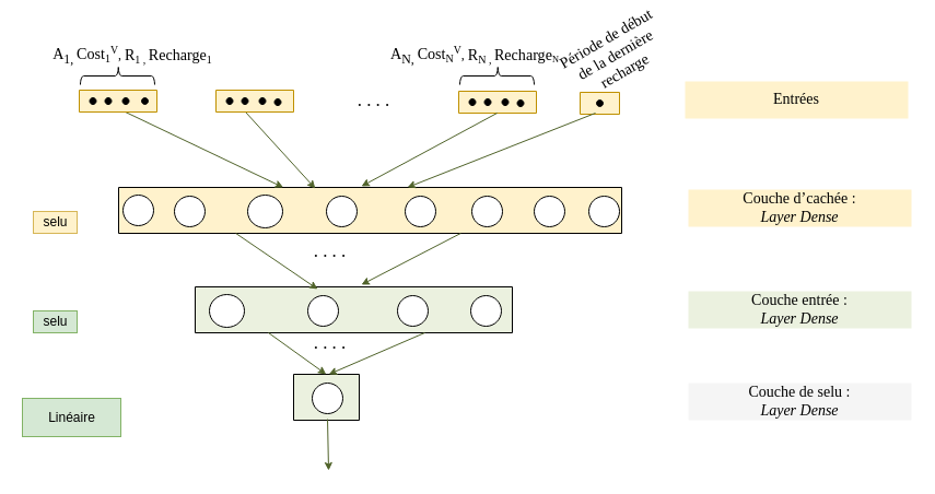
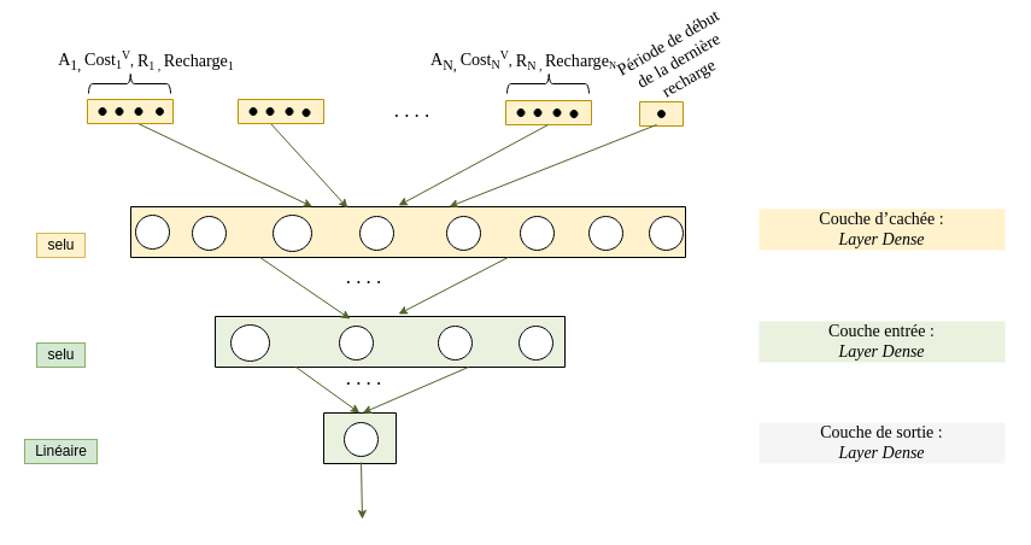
- <mxCell id="40" value="&lt;font style=&quot;font-size: 14px ; font-family: &amp;#34;calibri&amp;#34; ; color: #000000 ; direction: ltr ; letter-spacing: 0px ; line-height: 120% ; opacity: 1&quot;&gt;Entrées&lt;br&gt;&lt;/font&gt;" style="verticalAlign=middle;align=center;vsdxID=192;fillColor=#fff2cc;gradientColor=none;shape=stencil(nZBLDoAgDERP0z3SIyjew0SURgSD+Lu9kMZoXLhwN9O+tukAlrNpJg1SzDH4QW/URgNYgZTkjA4UkwJUgGXng+6DX1zLfmoymdXo17xh5zmRJ6Q42BWCfc2oJfdAr+Yv+AP9Cb7OJ3H/2JG1HNGz/84klThPVCc=);strokeColor=none;labelBackgroundColor=none;rounded=0;html=1;whiteSpace=wrap;" parent="1" vertex="1"><mxGeometry x="626" y="74" width="204" height="34" as="geometry" /></mxCell>
- <mxCell id="39" value="&lt;font style=&quot;font-size: 14px ; font-family: &amp;#34;calibri&amp;#34; ; color: #000000 ; direction: ltr ; letter-spacing: 0px ; line-height: 120% ; opacity: 1&quot;&gt;Couche de selu :&lt;br&gt;&lt;i style=&quot;font-family: &amp;#34;themed&amp;#34;&quot;&gt;Layer Dense&lt;/i&gt;&lt;br&gt;&lt;/font&gt;" style="verticalAlign=middle;align=center;vsdxID=196;fillColor=#f5f5f5;shape=stencil(nZBLDoAgDERP0z3SIyjew0SURgSD+Lu9kMZoXLhwN9O+tukAlrNpJg1SzDH4QW/URgNYgZTkjA4UkwJUgGXng+6DX1zLfmoymdXo17xh5zmRJ6Q42BWCfc2oJfdAr+Yv+AP9Cb7OJ3H/2JG1HNGz/84klThPVCc=);strokeColor=none;labelBackgroundColor=none;rounded=0;html=1;whiteSpace=wrap;fontColor=#333333;" parent="1" vertex="1"><mxGeometry x="629" y="350" width="204" height="34" as="geometry" /></mxCell>
+ <mxCell id="39" value="&lt;font style=&quot;font-size: 14px ; font-family: &amp;#34;calibri&amp;#34; ; color: #000000 ; direction: ltr ; letter-spacing: 0px ; line-height: 120% ; opacity: 1&quot;&gt;Couche de sortie :&lt;br&gt;&lt;i style=&quot;font-family: &amp;#34;themed&amp;#34;&quot;&gt;Layer Dense&lt;/i&gt;&lt;br&gt;&lt;/font&gt;" style="verticalAlign=middle;align=center;vsdxID=196;fillColor=#f5f5f5;shape=stencil(nZBLDoAgDERP0z3SIyjew0SURgSD+Lu9kMZoXLhwN9O+tukAlrNpJg1SzDH4QW/URgNYgZTkjA4UkwJUgGXng+6DX1zLfmoymdXo17xh5zmRJ6Q42BWCfc2oJfdAr+Yv+AP9Cb7OJ3H/2JG1HNGz/84klThPVCc=);strokeColor=none;labelBackgroundColor=none;rounded=0;html=1;whiteSpace=wrap;fontColor=#333333;" parent="1" vertex="1"><mxGeometry x="629" y="350" width="204" height="34" as="geometry" /></mxCell>
- <mxCell id="44" value="Linéaire" style="text;html=1;align=center;verticalAlign=middle;resizable=0;points=[];autosize=1;strokeColor=#82b366;fillColor=#d5e8d4;" parent="1" vertex="1"><mxGeometry x="20" y="364" width="90" height="35" as="geometry" /></mxCell>
+ <mxCell id="44" value="Linéaire" style="text;html=1;align=center;verticalAlign=middle;resizable=0;points=[];autosize=1;strokeColor=#82b366;fillColor=#d5e8d4;" parent="1" vertex="1"><mxGeometry x="20" y="364" width="60" height="20" as="geometry" /></mxCell>
